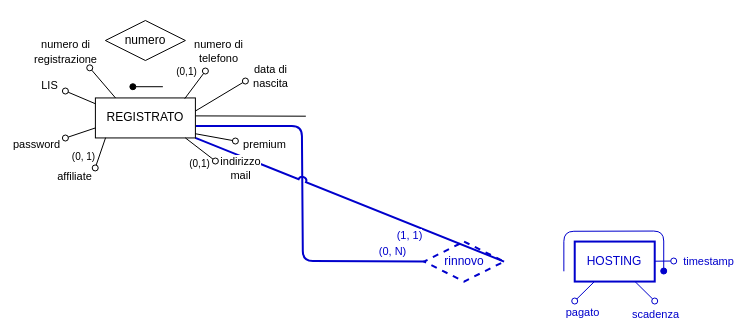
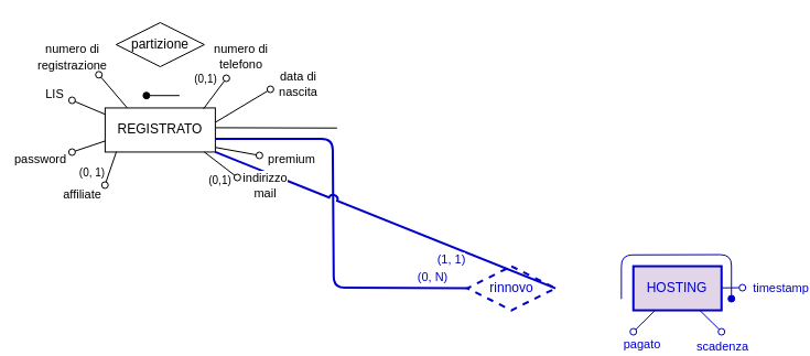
- <mxCell id="15" value="numero" style="rhombus;whiteSpace=wrap;html=1;" parent="1" vertex="1"><mxGeometry x="104.9" y="20" width="80" height="40" as="geometry" /></mxCell>
+ <mxCell id="15" value="partizione" style="rhombus;whiteSpace=wrap;html=1;" parent="1" vertex="1"><mxGeometry x="104.9" y="20" width="80" height="40" as="geometry" /></mxCell>
- <mxCell id="7" value="HOSTING" style="whiteSpace=wrap;html=1;strokeColor=#0000CC;fontColor=#0000CC;strokeWidth=2;" parent="1" vertex="1"><mxGeometry x="574.23" y="241.06" width="80" height="40" as="geometry" /></mxCell>
+ <mxCell id="7" value="HOSTING" style="whiteSpace=wrap;html=1;strokeColor=#0000CC;fontColor=#0000CC;strokeWidth=2;fillColor=#e1d5e7;" parent="1" vertex="1"><mxGeometry x="574.23" y="241.06" width="80" height="40" as="geometry" /></mxCell>
